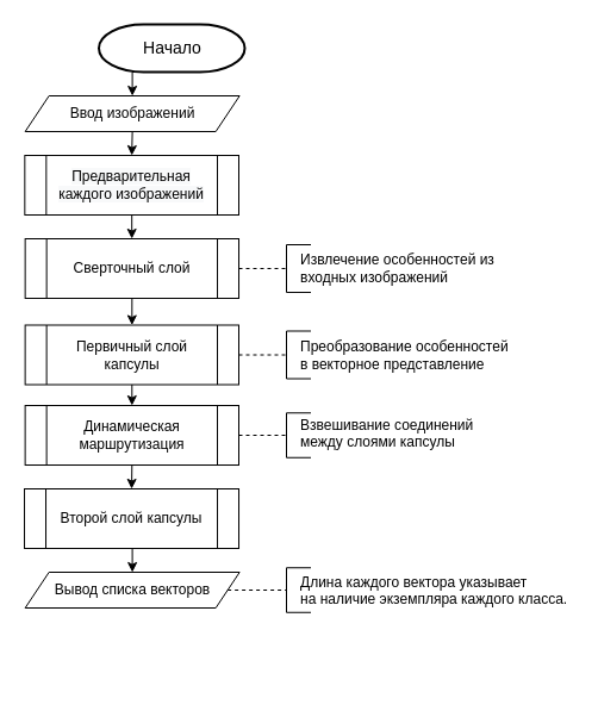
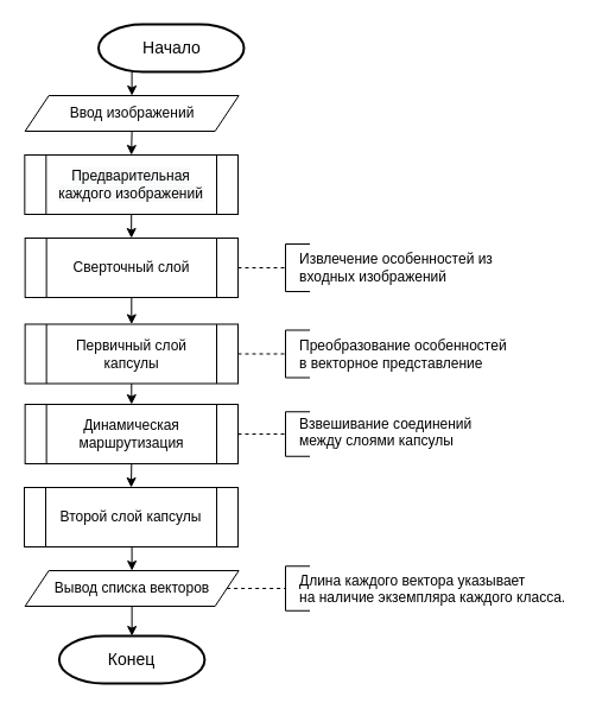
+ <mxCell id="23" style="edgeStyle=orthogonalEdgeStyle;rounded=0;orthogonalLoop=1;jettySize=auto;html=1;exitX=0.5;exitY=1;exitDx=0;exitDy=0;entryX=0.5;entryY=0;entryDx=0;entryDy=0;entryPerimeter=0;" edge="1" parent="1" source="24" target="4"><mxGeometry relative="1" as="geometry" /></mxCell>
+ <mxCell id="4" value="Конец" style="strokeWidth=2;html=1;shape=mxgraph.flowchart.terminator;whiteSpace=wrap;fontFamily=Helvetica;fontSize=14;" vertex="1" parent="1"><mxGeometry x="49.38" y="535" width="122.5" height="40" as="geometry" /></mxCell>
